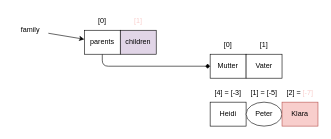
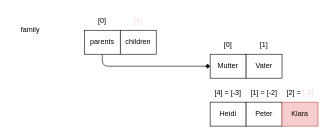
- <mxCell id="2" value="" style="edgeStyle=none;html=1;fontColor=#000000;" edge="1" parent="1" source="3" target="11"><mxGeometry relative="1" as="geometry" /></mxCell>
- <mxCell id="13" value="children" style="rounded=0;whiteSpace=wrap;html=1;fillColor=#e1d5e7;" vertex="1" parent="1"><mxGeometry x="200" y="50" width="60" height="40" as="geometry" /></mxCell>
+ <mxCell id="13" value="children" style="rounded=0;whiteSpace=wrap;html=1;" vertex="1" parent="1"><mxGeometry x="200" y="50" width="60" height="40" as="geometry" /></mxCell>
- <mxCell id="17" value="[1] = [-5]" style="text;html=1;strokeColor=none;fillColor=none;align=center;verticalAlign=middle;whiteSpace=wrap;rounded=0;" vertex="1" parent="1"><mxGeometry x="410" y="140" width="60" height="30" as="geometry" /></mxCell>
+ <mxCell id="17" value="[1] = [-2]" style="text;html=1;strokeColor=none;fillColor=none;align=center;verticalAlign=middle;whiteSpace=wrap;rounded=0;" vertex="1" parent="1"><mxGeometry x="410" y="140" width="60" height="30" as="geometry" /></mxCell>
- <mxCell id="19" value="[2] = &lt;font color=&quot;#f8cecc&quot;&gt;[-7]&lt;/font&gt;" style="text;html=1;strokeColor=none;fillColor=none;align=center;verticalAlign=middle;whiteSpace=wrap;rounded=0;" vertex="1" parent="1"><mxGeometry x="470" y="140" width="60" height="30" as="geometry" /></mxCell>
+ <mxCell id="19" value="[2] = &lt;font color=&quot;#f8cecc&quot;&gt;[-1]&lt;/font&gt;" style="text;html=1;strokeColor=none;fillColor=none;align=center;verticalAlign=middle;whiteSpace=wrap;rounded=0;" vertex="1" parent="1"><mxGeometry x="470" y="140" width="60" height="30" as="geometry" /></mxCell>
- <mxCell id="16" value="Peter" style="ellipse;whiteSpace=wrap;html=1;" vertex="1" parent="1"><mxGeometry x="410" y="170" width="60" height="40" as="geometry" /></mxCell>
+ <mxCell id="16" value="Peter" style="rounded=0;whiteSpace=wrap;html=1;" vertex="1" parent="1"><mxGeometry x="410" y="170" width="60" height="40" as="geometry" /></mxCell>
